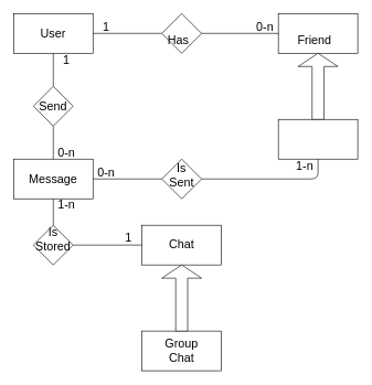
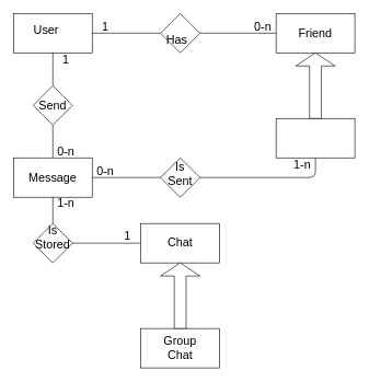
- <mxCell id="3" value="User" style="text;html=1;strokeColor=none;fillColor=none;align=center;verticalAlign=middle;whiteSpace=wrap;rounded=0;fontSize=18;" vertex="1" parent="1"><mxGeometry x="60" y="40" width="40" height="20" as="geometry" /></mxCell>
+ <mxCell id="3" value="User" style="text;html=1;strokeColor=none;fillColor=none;align=center;verticalAlign=middle;whiteSpace=wrap;rounded=0;fontSize=18;" vertex="1" parent="1"><mxGeometry x="50" y="35" width="40" height="20" as="geometry" /></mxCell>
- <mxCell id="5" value="Friend" style="text;html=1;strokeColor=none;fillColor=none;align=center;verticalAlign=middle;whiteSpace=wrap;rounded=0;fontSize=18;" vertex="1" parent="1"><mxGeometry x="455" y="50" width="40" height="20" as="geometry" /></mxCell>
+ <mxCell id="5" value="Friend" style="text;html=1;strokeColor=none;fillColor=none;align=center;verticalAlign=middle;whiteSpace=wrap;rounded=0;fontSize=18;" vertex="1" parent="1"><mxGeometry x="460" y="40" width="40" height="20" as="geometry" /></mxCell>
